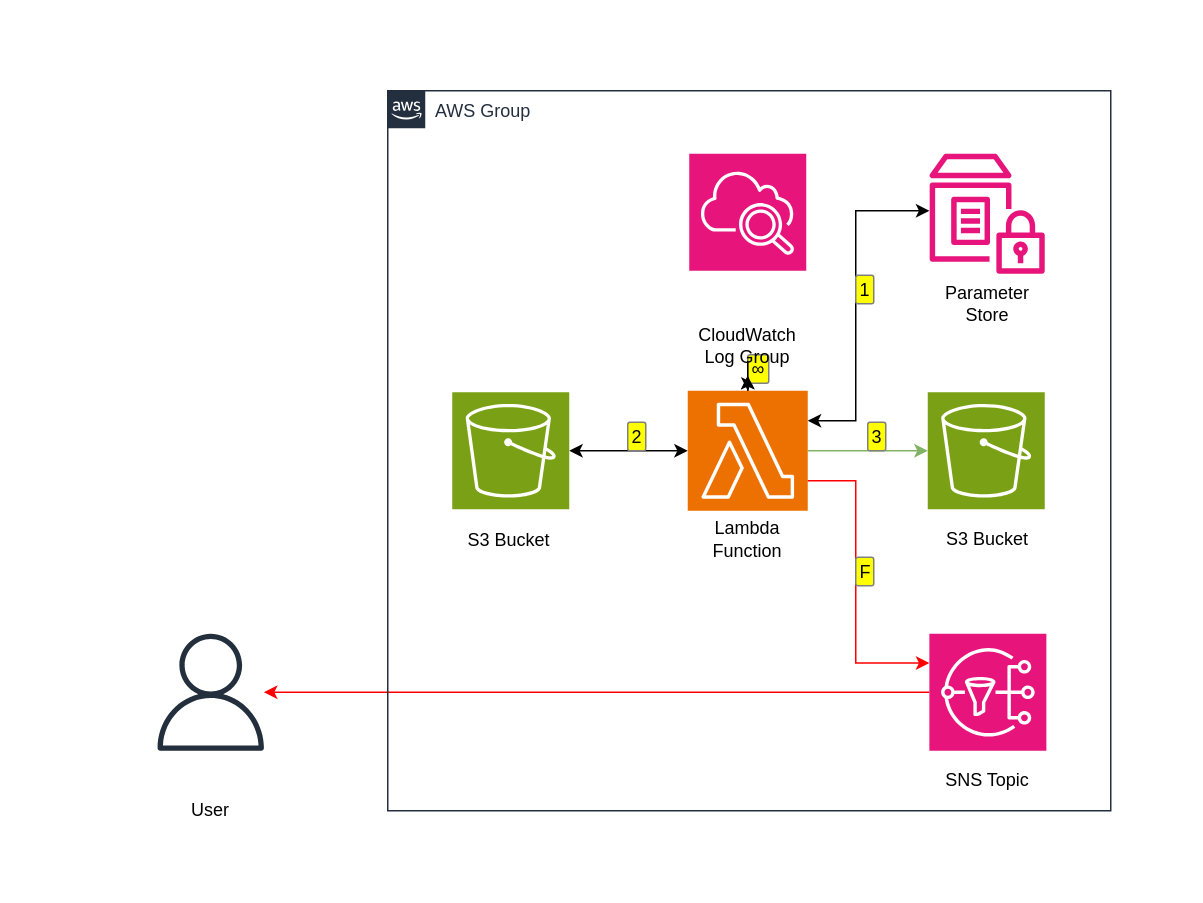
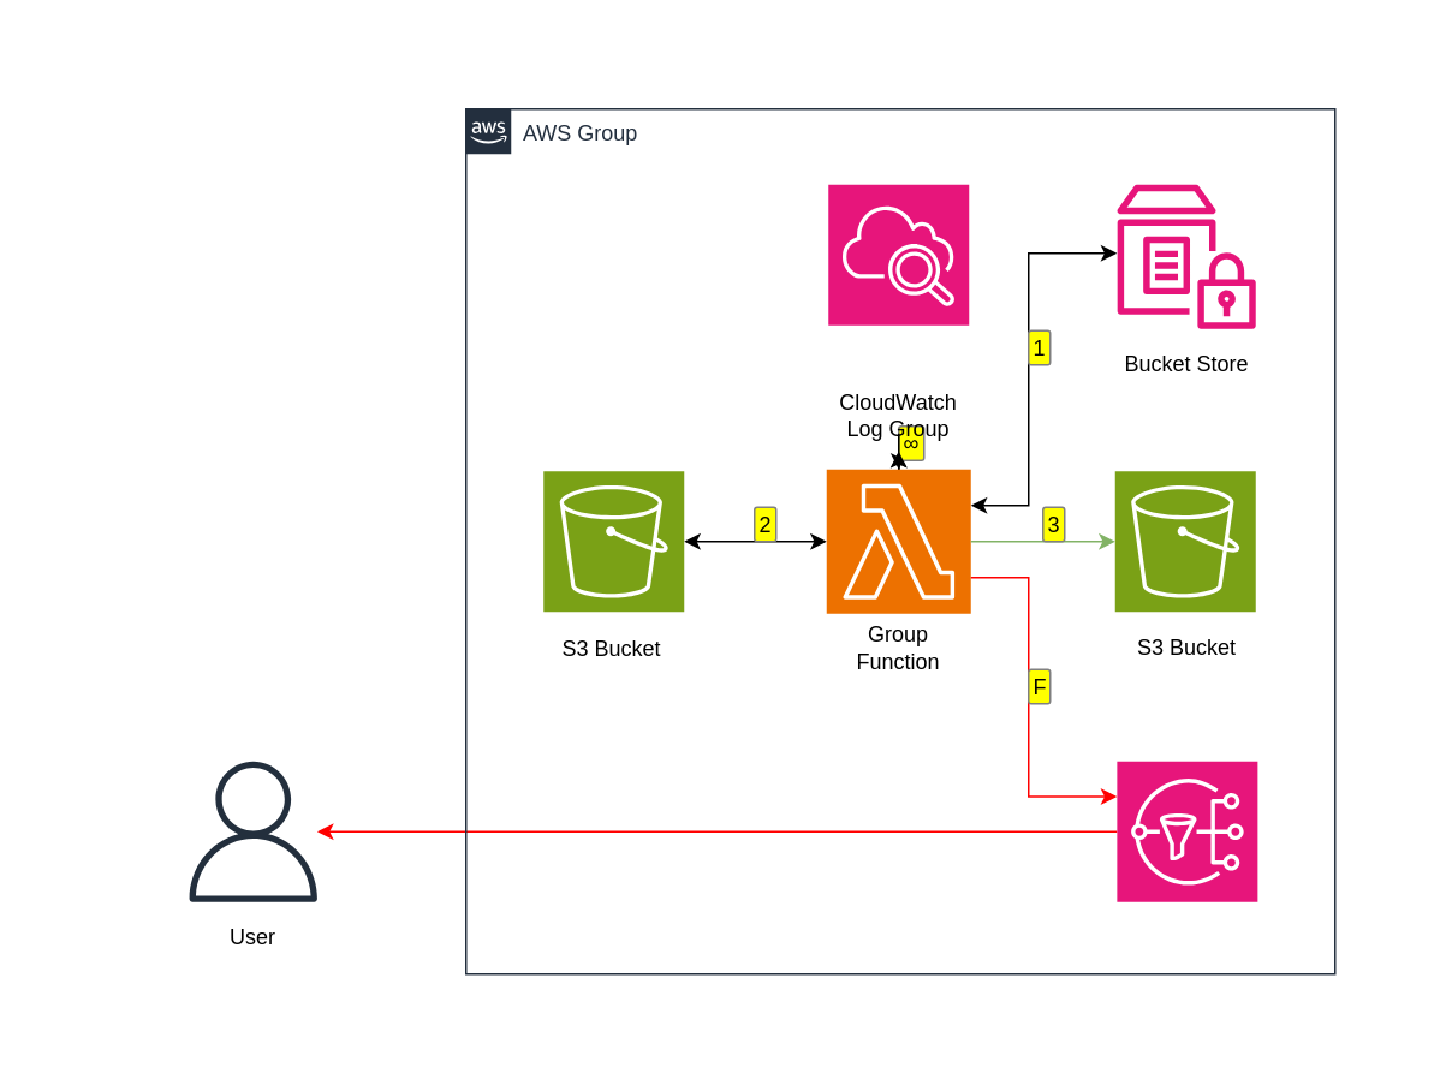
- <mxCell id="18" value="Parameter Store" style="text;html=1;strokeColor=none;fillColor=none;align=center;verticalAlign=middle;whiteSpace=wrap;rounded=0;" vertex="1" parent="16"><mxGeometry x="361.08" y="122" width="78" height="40" as="geometry" /></mxCell>
+ <mxCell id="18" value="Bucket Store" style="text;html=1;strokeColor=none;fillColor=none;align=center;verticalAlign=middle;whiteSpace=wrap;rounded=0;" vertex="1" parent="16"><mxGeometry x="361.08" y="122" width="78" height="40" as="geometry" /></mxCell>
- <mxCell id="17" value="Lambda Function" style="text;html=1;strokeColor=none;fillColor=none;align=center;verticalAlign=middle;whiteSpace=wrap;rounded=0;" vertex="1" parent="16"><mxGeometry x="201" y="279" width="78" height="40" as="geometry" /></mxCell>
+ <mxCell id="17" value="Group Function" style="text;html=1;strokeColor=none;fillColor=none;align=center;verticalAlign=middle;whiteSpace=wrap;rounded=0;" vertex="1" parent="16"><mxGeometry x="201" y="279" width="78" height="40" as="geometry" /></mxCell>
- <mxCell id="20" value="SNS Topic" style="text;html=1;strokeColor=none;fillColor=none;align=center;verticalAlign=middle;whiteSpace=wrap;rounded=0;" vertex="1" parent="16"><mxGeometry x="361.08" y="440" width="78" height="40" as="geometry" /></mxCell>
- <mxCell id="23" value="User" style="text;html=1;strokeColor=none;fillColor=none;align=center;verticalAlign=middle;whiteSpace=wrap;rounded=0;" vertex="1" parent="1"><mxGeometry x="101" y="520" width="78" height="40" as="geometry" /></mxCell>
+ <mxCell id="23" value="User" style="text;html=1;strokeColor=none;fillColor=none;align=center;verticalAlign=middle;whiteSpace=wrap;rounded=0;" vertex="1" parent="1"><mxGeometry x="101" y="500" width="78" height="40" as="geometry" /></mxCell>
